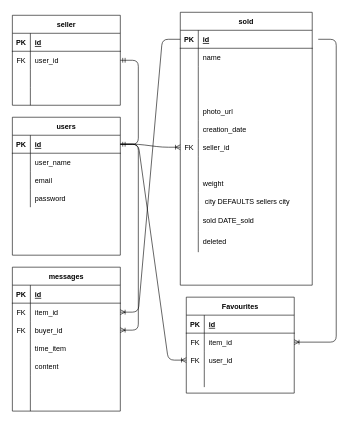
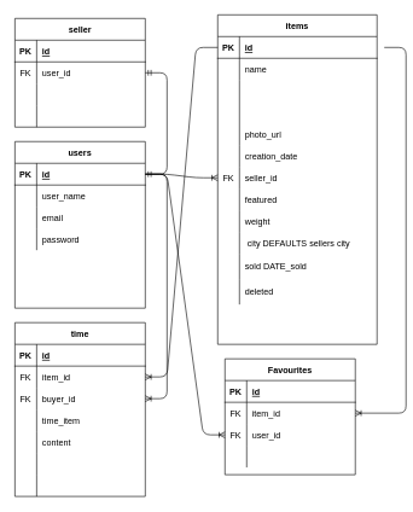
- <mxCell id="17" value="sold" style="shape=table;startSize=30;container=1;collapsible=1;childLayout=tableLayout;fixedRows=1;rowLines=0;fontStyle=1;align=center;resizeLast=1;" vertex="1" parent="1"><mxGeometry x="300" y="20" width="220" height="455" as="geometry" /></mxCell>
+ <mxCell id="17" value="items" style="shape=table;startSize=30;container=1;collapsible=1;childLayout=tableLayout;fixedRows=1;rowLines=0;fontStyle=1;align=center;resizeLast=1;" vertex="1" parent="1"><mxGeometry x="300" y="20" width="220" height="455" as="geometry" /></mxCell>
+ <mxCell id="39" value="featured" style="shape=partialRectangle;connectable=0;fillColor=none;top=0;left=0;bottom=0;right=0;align=left;spacingLeft=6;fontStyle=0;overflow=hidden;" vertex="1" parent="37"><mxGeometry x="30" width="190" height="30" as="geometry" /></mxCell>
- <mxCell id="67" value="messages" style="shape=table;startSize=30;container=1;collapsible=1;childLayout=tableLayout;fixedRows=1;rowLines=0;fontStyle=1;align=center;resizeLast=1;" vertex="1" parent="1"><mxGeometry x="20" y="445" width="180" height="240" as="geometry" /></mxCell>
+ <mxCell id="67" value="time" style="shape=table;startSize=30;container=1;collapsible=1;childLayout=tableLayout;fixedRows=1;rowLines=0;fontStyle=1;align=center;resizeLast=1;" vertex="1" parent="1"><mxGeometry x="20" y="445" width="180" height="240" as="geometry" /></mxCell>
